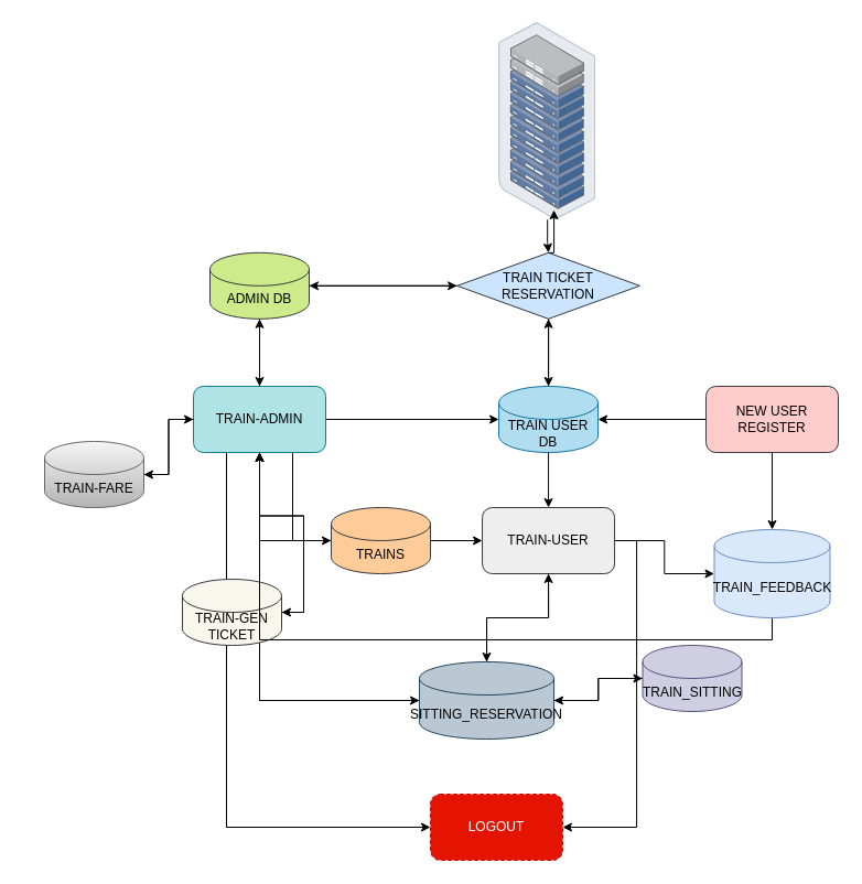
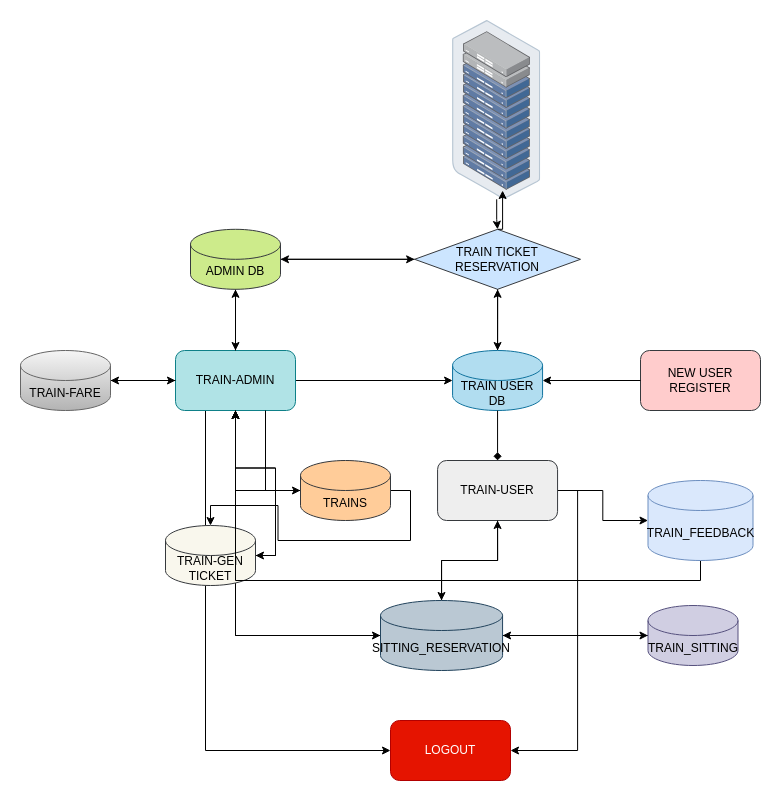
- <mxCell id="31" value="TRAIN-FARE" style="shape=cylinder3;whiteSpace=wrap;html=1;boundedLbl=1;backgroundOutline=1;size=15;fillColor=#f5f5f5;strokeColor=#666666;gradientColor=#b3b3b3;" parent="1" vertex="1"><mxGeometry x="40" y="400" width="90" height="60" as="geometry" /></mxCell>
+ <mxCell id="31" value="TRAIN-FARE" style="shape=cylinder3;whiteSpace=wrap;html=1;boundedLbl=1;backgroundOutline=1;size=15;fillColor=#f5f5f5;strokeColor=#666666;gradientColor=#b3b3b3;" parent="1" vertex="1"><mxGeometry x="20" y="350" width="90" height="60" as="geometry" /></mxCell>
- <mxCell id="33" style="edgeStyle=orthogonalEdgeStyle;rounded=0;orthogonalLoop=1;jettySize=auto;html=1;exitX=0.5;exitY=1;exitDx=0;exitDy=0;" edge="1" parent="1" source="34" target="43"><mxGeometry relative="1" as="geometry" /></mxCell>
- <mxCell id="16" value="" style="edgeStyle=orthogonalEdgeStyle;rounded=0;orthogonalLoop=1;jettySize=auto;html=1;" parent="1" source="10" target="19" edge="1"><mxGeometry relative="1" as="geometry"><mxPoint x="497" y="410" as="sourcePoint" /><mxPoint x="497.07" y="490" as="targetPoint" /></mxGeometry></mxCell>
+ <mxCell id="16" value="" style="edgeStyle=orthogonalEdgeStyle;rounded=0;orthogonalLoop=1;jettySize=auto;html=1;endArrow=diamond;" parent="1" source="10" target="19" edge="1"><mxGeometry relative="1" as="geometry"><mxPoint x="497" y="410" as="sourcePoint" /><mxPoint x="497.07" y="490" as="targetPoint" /></mxGeometry></mxCell>
- <mxCell id="26" style="edgeStyle=orthogonalEdgeStyle;rounded=0;orthogonalLoop=1;jettySize=auto;html=1;exitX=1;exitY=0.5;exitDx=0;exitDy=0;exitPerimeter=0;entryX=0;entryY=0.5;entryDx=0;entryDy=0;" parent="1" source="28" target="19" edge="1"><mxGeometry relative="1" as="geometry" /></mxCell>
+ <mxCell id="26" style="edgeStyle=orthogonalEdgeStyle;rounded=0;orthogonalLoop=1;jettySize=auto;html=1;exitX=1;exitY=0.5;exitDx=0;exitDy=0;exitPerimeter=0;" parent="1" source="28" target="37" edge="1"><mxGeometry relative="1" as="geometry" /></mxCell>
- <mxCell id="41" value="TRAIN&lt;span style=&quot;background-color: initial;&quot;&gt;_SITTING&lt;/span&gt;" style="shape=cylinder3;whiteSpace=wrap;html=1;boundedLbl=1;backgroundOutline=1;size=15;fillColor=#d0cee2;strokeColor=#56517e;" vertex="1" parent="1"><mxGeometry x="582.5" y="585" width="90" height="60" as="geometry" /></mxCell>
+ <mxCell id="41" value="TRAIN&lt;span style=&quot;background-color: initial;&quot;&gt;_SITTING&lt;/span&gt;" style="shape=cylinder3;whiteSpace=wrap;html=1;boundedLbl=1;backgroundOutline=1;size=15;fillColor=#d0cee2;strokeColor=#56517e;" vertex="1" parent="1"><mxGeometry x="647.5" y="605" width="90" height="60" as="geometry" /></mxCell>
- <mxCell id="39" value="LOGOUT" style="rounded=1;whiteSpace=wrap;html=1;fillColor=#e51400;strokeColor=#B20000;fontColor=#ffffff;dashed=1;" parent="1" vertex="1"><mxGeometry x="390" y="720" width="120" height="60" as="geometry" /></mxCell>
+ <mxCell id="39" value="LOGOUT" style="rounded=1;whiteSpace=wrap;html=1;fillColor=#e51400;strokeColor=#B20000;fontColor=#ffffff;" parent="1" vertex="1"><mxGeometry x="390" y="720" width="120" height="60" as="geometry" /></mxCell>
